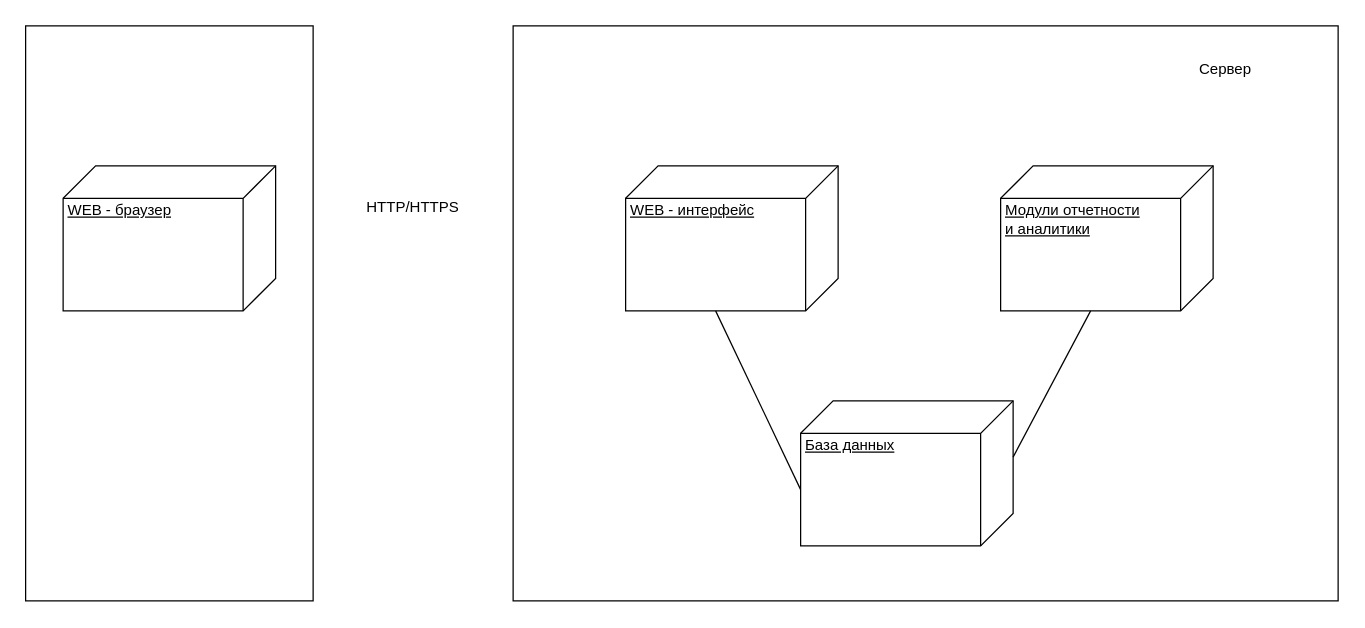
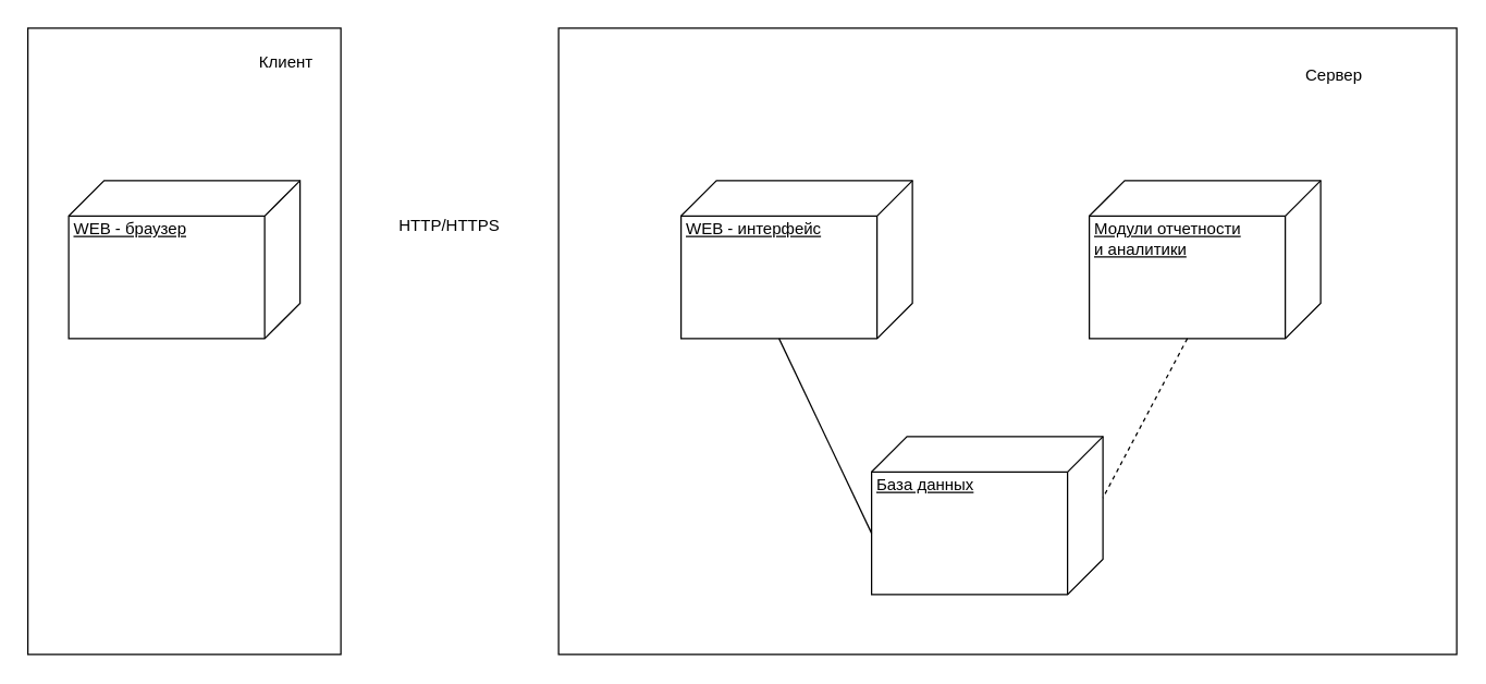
+ <mxCell id="10" value="Клиент" style="text;html=1;align=center;verticalAlign=middle;whiteSpace=wrap;rounded=0;" vertex="1" parent="1"><mxGeometry x="180" y="30" width="60" height="30" as="geometry" /></mxCell>
- <mxCell id="8" value="" style="endArrow=none;html=1;rounded=0;exitX=0;exitY=0;exitDx=116;exitDy=98;exitPerimeter=0;entryX=0;entryY=0;entryDx=45;entryDy=0;entryPerimeter=0;" edge="1" parent="1" source="5" target="6"><mxGeometry width="50" height="50" relative="1" as="geometry"><mxPoint x="620" y="330" as="sourcePoint" /><mxPoint x="688" y="473" as="targetPoint" /></mxGeometry></mxCell>
+ <mxCell id="8" value="" style="endArrow=none;html=1;rounded=0;exitX=0;exitY=0;exitDx=116;exitDy=98;exitPerimeter=0;entryX=0;entryY=0;entryDx=45;entryDy=0;entryPerimeter=0;dashed=1;" edge="1" parent="1" source="5" target="6"><mxGeometry width="50" height="50" relative="1" as="geometry"><mxPoint x="620" y="330" as="sourcePoint" /><mxPoint x="688" y="473" as="targetPoint" /></mxGeometry></mxCell>
